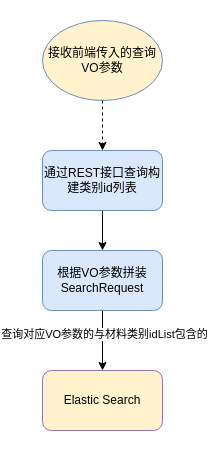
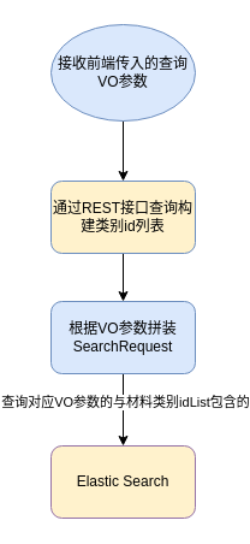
- <mxCell id="4" value="接收前端传入的查询VO参数" style="ellipse;whiteSpace=wrap;html=1;fillColor=#fff2cc;strokeColor=#6c8ebf;" vertex="1" parent="1"><mxGeometry x="20" y="20" width="120" height="80" as="geometry" /></mxCell>
+ <mxCell id="4" value="接收前端传入的查询VO参数" style="ellipse;whiteSpace=wrap;html=1;fillColor=#dae8fc;strokeColor=#6c8ebf;" vertex="1" parent="1"><mxGeometry x="20" y="20" width="120" height="80" as="geometry" /></mxCell>
- <mxCell id="3" style="edgeStyle=orthogonalEdgeStyle;rounded=0;orthogonalLoop=1;jettySize=auto;html=1;entryX=0.5;entryY=0;entryDx=0;entryDy=0;dashed=1;" edge="1" parent="1" source="4" target="9"><mxGeometry relative="1" as="geometry" /></mxCell>
+ <mxCell id="3" style="edgeStyle=orthogonalEdgeStyle;rounded=0;orthogonalLoop=1;jettySize=auto;html=1;entryX=0.5;entryY=0;entryDx=0;entryDy=0;" edge="1" parent="1" source="4" target="9"><mxGeometry relative="1" as="geometry" /></mxCell>
- <mxCell id="9" value="通过REST接口查询构建类别id列表" style="rounded=1;whiteSpace=wrap;html=1;fillColor=#dae8fc;strokeColor=#6c8ebf;" vertex="1" parent="1"><mxGeometry x="20" y="150" width="120" height="60" as="geometry" /></mxCell>
+ <mxCell id="9" value="通过REST接口查询构建类别id列表" style="rounded=1;whiteSpace=wrap;html=1;fillColor=#fff2cc;strokeColor=#6c8ebf;" vertex="1" parent="1"><mxGeometry x="20" y="150" width="120" height="60" as="geometry" /></mxCell>
